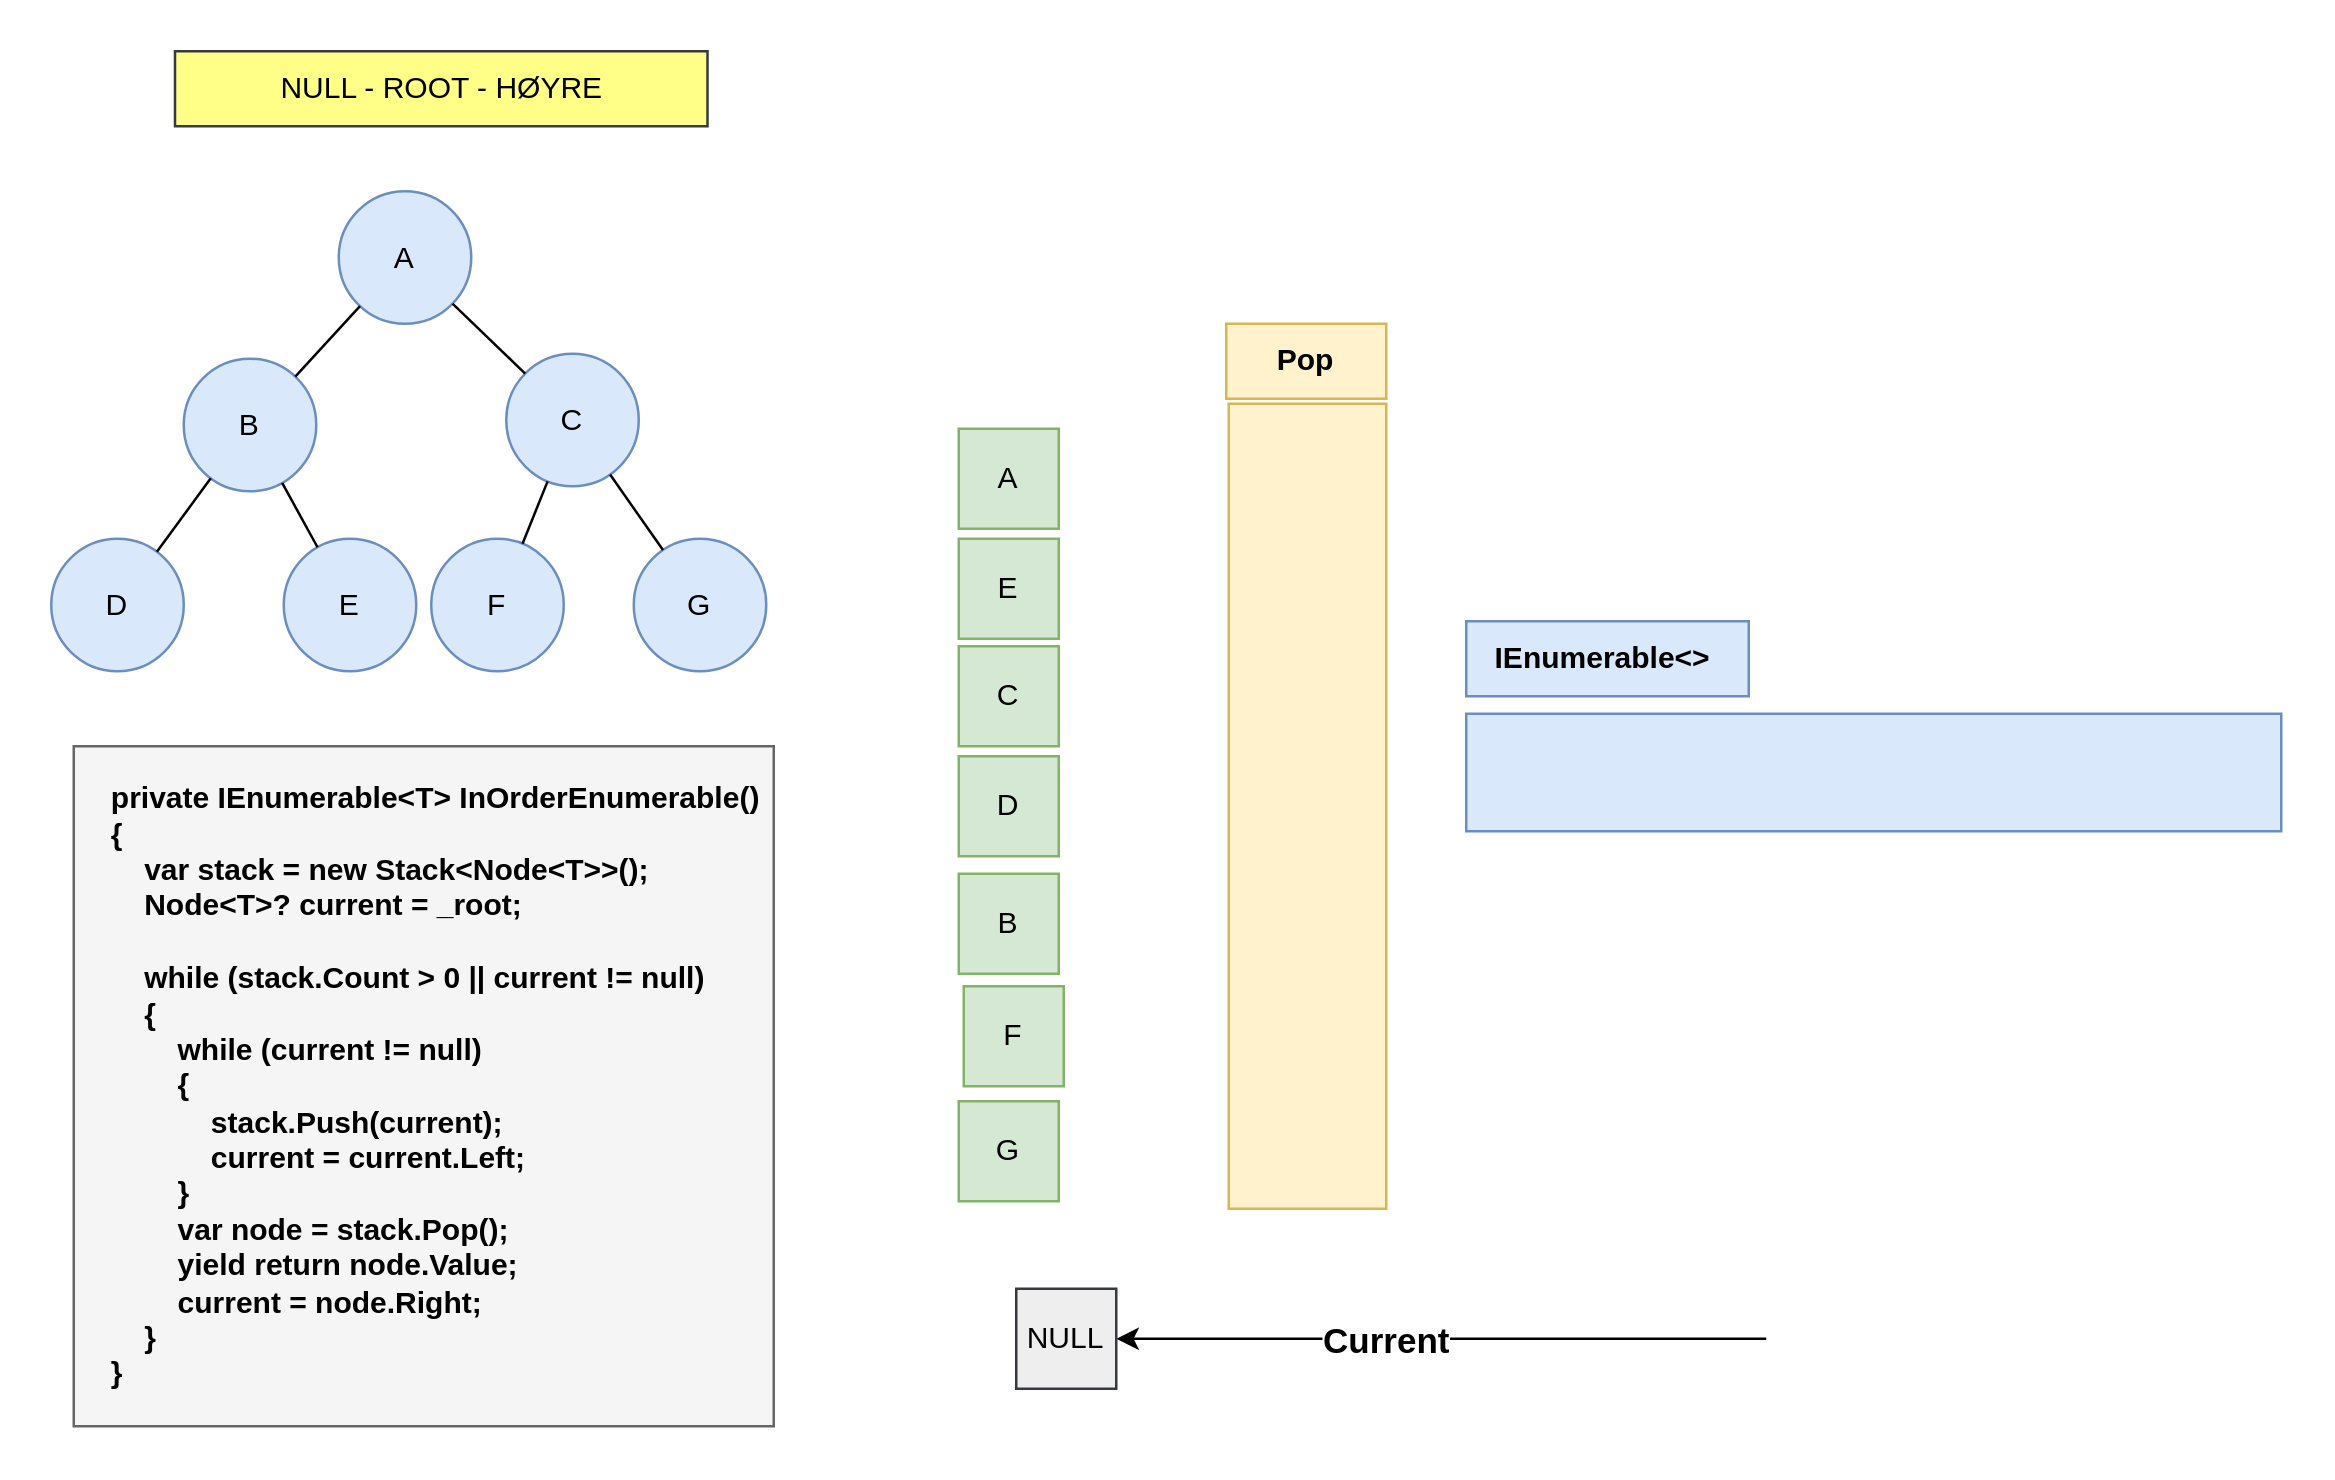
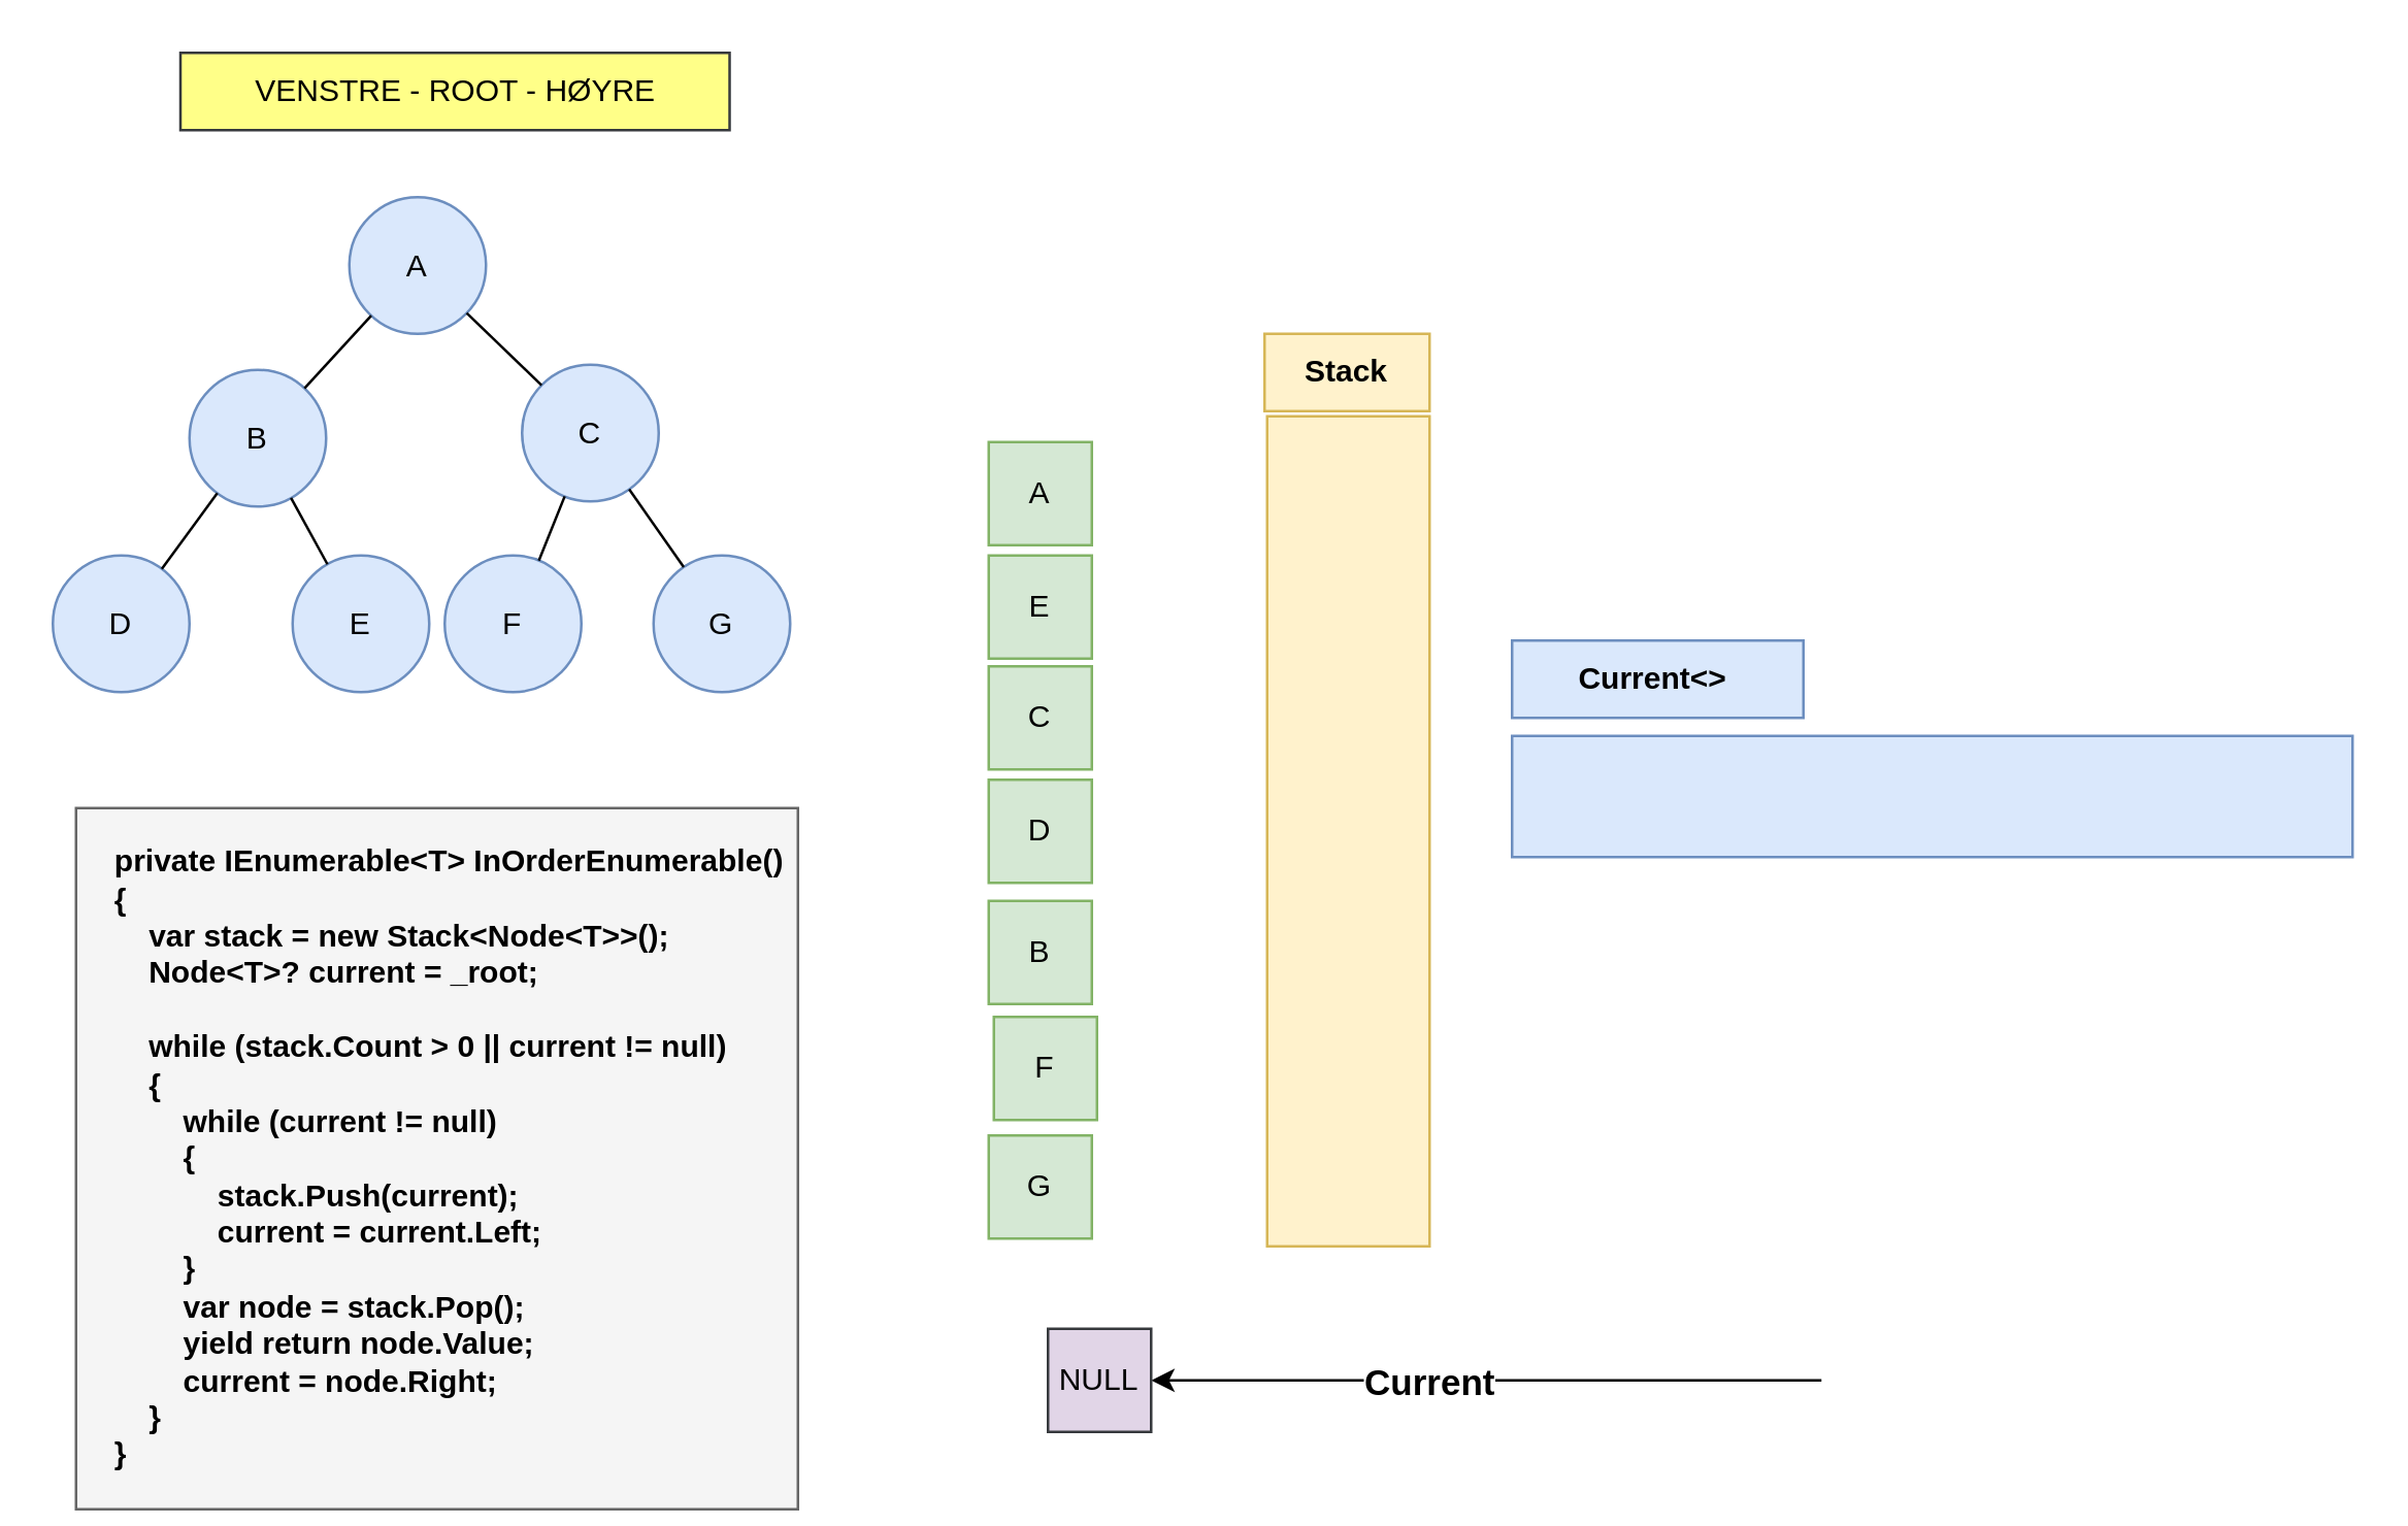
- <mxCell id="30" value="NULL - ROOT - HØYRE" style="text;html=1;align=center;verticalAlign=middle;whiteSpace=wrap;rounded=0;fillColor=#ffff88;strokeColor=#36393d;" parent="1" vertex="1"><mxGeometry x="69.5" y="20" width="213" height="30" as="geometry" /></mxCell>
+ <mxCell id="30" value="VENSTRE - ROOT - HØYRE" style="text;html=1;align=center;verticalAlign=middle;whiteSpace=wrap;rounded=0;fillColor=#ffff88;strokeColor=#36393d;" parent="1" vertex="1"><mxGeometry x="69.5" y="20" width="213" height="30" as="geometry" /></mxCell>
- <mxCell id="25" value="&lt;b&gt;Pop&lt;/b&gt;" style="text;html=1;align=center;verticalAlign=middle;whiteSpace=wrap;rounded=0;fillColor=#fff2cc;strokeColor=#d6b656;" parent="1" vertex="1"><mxGeometry x="490" y="129" width="64" height="30" as="geometry" /></mxCell>
+ <mxCell id="25" value="&lt;b&gt;Stack&lt;/b&gt;" style="text;html=1;align=center;verticalAlign=middle;whiteSpace=wrap;rounded=0;fillColor=#fff2cc;strokeColor=#d6b656;" parent="1" vertex="1"><mxGeometry x="490" y="129" width="64" height="30" as="geometry" /></mxCell>
- <mxCell id="26" value="&lt;b&gt;IEnumerable&amp;lt;&amp;gt;&amp;nbsp;&lt;/b&gt;" style="text;html=1;align=center;verticalAlign=middle;whiteSpace=wrap;rounded=0;fillColor=#dae8fc;strokeColor=#6c8ebf;" parent="1" vertex="1"><mxGeometry x="586" y="248" width="113" height="30" as="geometry" /></mxCell>
+ <mxCell id="26" value="&lt;b&gt;Current&amp;lt;&amp;gt;&amp;nbsp;&lt;/b&gt;" style="text;html=1;align=center;verticalAlign=middle;whiteSpace=wrap;rounded=0;fillColor=#dae8fc;strokeColor=#6c8ebf;" parent="1" vertex="1"><mxGeometry x="586" y="248" width="113" height="30" as="geometry" /></mxCell>
- <mxCell id="24" value="&lt;div&gt;&lt;font color=&quot;#000000&quot;&gt;&lt;b&gt;&amp;nbsp; &amp;nbsp; private IEnumerable&amp;lt;T&amp;gt; InOrderEnumerable()&lt;/b&gt;&lt;/font&gt;&lt;/div&gt;&lt;div&gt;&lt;font color=&quot;#000000&quot;&gt;&lt;b&gt;&amp;nbsp; &amp;nbsp; {&lt;/b&gt;&lt;/font&gt;&lt;/div&gt;&lt;div&gt;&lt;font color=&quot;#000000&quot;&gt;&lt;b&gt;&amp;nbsp; &amp;nbsp; &amp;nbsp; &amp;nbsp; var stack = new Stack&amp;lt;Node&amp;lt;T&amp;gt;&amp;gt;();&lt;/b&gt;&lt;/font&gt;&lt;/div&gt;&lt;div&gt;&lt;font color=&quot;#000000&quot;&gt;&lt;b&gt;&amp;nbsp; &amp;nbsp; &amp;nbsp; &amp;nbsp; Node&amp;lt;T&amp;gt;? current = _root;&lt;/b&gt;&lt;/font&gt;&lt;/div&gt;&lt;div&gt;&lt;font color=&quot;#000000&quot;&gt;&lt;b&gt;&lt;br&gt;&lt;/b&gt;&lt;/font&gt;&lt;/div&gt;&lt;div&gt;&lt;font color=&quot;#000000&quot;&gt;&lt;b&gt;&amp;nbsp; &amp;nbsp; &amp;nbsp; &amp;nbsp; while (stack.Count &amp;gt; 0 || current != null)&lt;/b&gt;&lt;/font&gt;&lt;/div&gt;&lt;div&gt;&lt;font color=&quot;#000000&quot;&gt;&lt;b&gt;&amp;nbsp; &amp;nbsp; &amp;nbsp; &amp;nbsp; {&lt;/b&gt;&lt;/font&gt;&lt;/div&gt;&lt;div&gt;&lt;font color=&quot;#000000&quot;&gt;&lt;b&gt;&amp;nbsp; &amp;nbsp; &amp;nbsp; &amp;nbsp; &amp;nbsp; &amp;nbsp; while (current != null)&lt;/b&gt;&lt;/font&gt;&lt;/div&gt;&lt;div&gt;&lt;font color=&quot;#000000&quot;&gt;&lt;b&gt;&amp;nbsp; &amp;nbsp; &amp;nbsp; &amp;nbsp; &amp;nbsp; &amp;nbsp; {&lt;/b&gt;&lt;/font&gt;&lt;/div&gt;&lt;div&gt;&lt;font color=&quot;#000000&quot;&gt;&lt;b&gt;&amp;nbsp; &amp;nbsp; &amp;nbsp; &amp;nbsp; &amp;nbsp; &amp;nbsp; &amp;nbsp; &amp;nbsp; stack.Push(current);&lt;/b&gt;&lt;/font&gt;&lt;/div&gt;&lt;div&gt;&lt;font color=&quot;#000000&quot;&gt;&lt;b&gt;&amp;nbsp; &amp;nbsp; &amp;nbsp; &amp;nbsp; &amp;nbsp; &amp;nbsp; &amp;nbsp; &amp;nbsp; current = current.Left;&lt;/b&gt;&lt;/font&gt;&lt;/div&gt;&lt;div&gt;&lt;font color=&quot;#000000&quot;&gt;&lt;b&gt;&amp;nbsp; &amp;nbsp; &amp;nbsp; &amp;nbsp; &amp;nbsp; &amp;nbsp; }&lt;/b&gt;&lt;/font&gt;&lt;/div&gt;&lt;div&gt;&lt;font color=&quot;#000000&quot;&gt;&lt;b&gt;&amp;nbsp; &amp;nbsp; &amp;nbsp; &amp;nbsp; &amp;nbsp; &amp;nbsp; var node = stack.Pop();&lt;/b&gt;&lt;/font&gt;&lt;/div&gt;&lt;div&gt;&lt;font color=&quot;#000000&quot;&gt;&lt;b&gt;&amp;nbsp; &amp;nbsp; &amp;nbsp; &amp;nbsp; &amp;nbsp; &amp;nbsp; yield return node.Value;&lt;/b&gt;&lt;/font&gt;&lt;/div&gt;&lt;div&gt;&lt;font color=&quot;#000000&quot;&gt;&lt;b&gt;&amp;nbsp; &amp;nbsp; &amp;nbsp; &amp;nbsp; &amp;nbsp; &amp;nbsp; current = node.Right;&lt;/b&gt;&lt;/font&gt;&lt;/div&gt;&lt;div&gt;&lt;font color=&quot;#000000&quot;&gt;&lt;b&gt;&amp;nbsp; &amp;nbsp; &amp;nbsp; &amp;nbsp; }&lt;/b&gt;&lt;/font&gt;&lt;/div&gt;&lt;div&gt;&lt;font color=&quot;#000000&quot;&gt;&lt;b&gt;&amp;nbsp; &amp;nbsp; }&lt;/b&gt;&lt;/font&gt;&lt;/div&gt;" style="text;html=1;align=left;verticalAlign=middle;whiteSpace=wrap;rounded=0;fillColor=#f5f5f5;fontColor=#333333;strokeColor=#666666;" parent="1" vertex="1"><mxGeometry x="29" y="298" width="280" height="272" as="geometry" /></mxCell>
+ <mxCell id="24" value="&lt;div&gt;&lt;font color=&quot;#000000&quot;&gt;&lt;b&gt;&amp;nbsp; &amp;nbsp; private IEnumerable&amp;lt;T&amp;gt; InOrderEnumerable()&lt;/b&gt;&lt;/font&gt;&lt;/div&gt;&lt;div&gt;&lt;font color=&quot;#000000&quot;&gt;&lt;b&gt;&amp;nbsp; &amp;nbsp; {&lt;/b&gt;&lt;/font&gt;&lt;/div&gt;&lt;div&gt;&lt;font color=&quot;#000000&quot;&gt;&lt;b&gt;&amp;nbsp; &amp;nbsp; &amp;nbsp; &amp;nbsp; var stack = new Stack&amp;lt;Node&amp;lt;T&amp;gt;&amp;gt;();&lt;/b&gt;&lt;/font&gt;&lt;/div&gt;&lt;div&gt;&lt;font color=&quot;#000000&quot;&gt;&lt;b&gt;&amp;nbsp; &amp;nbsp; &amp;nbsp; &amp;nbsp; Node&amp;lt;T&amp;gt;? current = _root;&lt;/b&gt;&lt;/font&gt;&lt;/div&gt;&lt;div&gt;&lt;font color=&quot;#000000&quot;&gt;&lt;b&gt;&lt;br&gt;&lt;/b&gt;&lt;/font&gt;&lt;/div&gt;&lt;div&gt;&lt;font color=&quot;#000000&quot;&gt;&lt;b&gt;&amp;nbsp; &amp;nbsp; &amp;nbsp; &amp;nbsp; while (stack.Count &amp;gt; 0 || current != null)&lt;/b&gt;&lt;/font&gt;&lt;/div&gt;&lt;div&gt;&lt;font color=&quot;#000000&quot;&gt;&lt;b&gt;&amp;nbsp; &amp;nbsp; &amp;nbsp; &amp;nbsp; {&lt;/b&gt;&lt;/font&gt;&lt;/div&gt;&lt;div&gt;&lt;font color=&quot;#000000&quot;&gt;&lt;b&gt;&amp;nbsp; &amp;nbsp; &amp;nbsp; &amp;nbsp; &amp;nbsp; &amp;nbsp; while (current != null)&lt;/b&gt;&lt;/font&gt;&lt;/div&gt;&lt;div&gt;&lt;font color=&quot;#000000&quot;&gt;&lt;b&gt;&amp;nbsp; &amp;nbsp; &amp;nbsp; &amp;nbsp; &amp;nbsp; &amp;nbsp; {&lt;/b&gt;&lt;/font&gt;&lt;/div&gt;&lt;div&gt;&lt;font color=&quot;#000000&quot;&gt;&lt;b&gt;&amp;nbsp; &amp;nbsp; &amp;nbsp; &amp;nbsp; &amp;nbsp; &amp;nbsp; &amp;nbsp; &amp;nbsp; stack.Push(current);&lt;/b&gt;&lt;/font&gt;&lt;/div&gt;&lt;div&gt;&lt;font color=&quot;#000000&quot;&gt;&lt;b&gt;&amp;nbsp; &amp;nbsp; &amp;nbsp; &amp;nbsp; &amp;nbsp; &amp;nbsp; &amp;nbsp; &amp;nbsp; current = current.Left;&lt;/b&gt;&lt;/font&gt;&lt;/div&gt;&lt;div&gt;&lt;font color=&quot;#000000&quot;&gt;&lt;b&gt;&amp;nbsp; &amp;nbsp; &amp;nbsp; &amp;nbsp; &amp;nbsp; &amp;nbsp; }&lt;/b&gt;&lt;/font&gt;&lt;/div&gt;&lt;div&gt;&lt;font color=&quot;#000000&quot;&gt;&lt;b&gt;&amp;nbsp; &amp;nbsp; &amp;nbsp; &amp;nbsp; &amp;nbsp; &amp;nbsp; var node = stack.Pop();&lt;/b&gt;&lt;/font&gt;&lt;/div&gt;&lt;div&gt;&lt;font color=&quot;#000000&quot;&gt;&lt;b&gt;&amp;nbsp; &amp;nbsp; &amp;nbsp; &amp;nbsp; &amp;nbsp; &amp;nbsp; yield return node.Value;&lt;/b&gt;&lt;/font&gt;&lt;/div&gt;&lt;div&gt;&lt;font color=&quot;#000000&quot;&gt;&lt;b&gt;&amp;nbsp; &amp;nbsp; &amp;nbsp; &amp;nbsp; &amp;nbsp; &amp;nbsp; current = node.Right;&lt;/b&gt;&lt;/font&gt;&lt;/div&gt;&lt;div&gt;&lt;font color=&quot;#000000&quot;&gt;&lt;b&gt;&amp;nbsp; &amp;nbsp; &amp;nbsp; &amp;nbsp; }&lt;/b&gt;&lt;/font&gt;&lt;/div&gt;&lt;div&gt;&lt;font color=&quot;#000000&quot;&gt;&lt;b&gt;&amp;nbsp; &amp;nbsp; }&lt;/b&gt;&lt;/font&gt;&lt;/div&gt;" style="text;html=1;align=left;verticalAlign=middle;whiteSpace=wrap;rounded=0;fillColor=#f5f5f5;fontColor=#333333;strokeColor=#666666;" parent="1" vertex="1"><mxGeometry x="29" y="313" width="280" height="272" as="geometry" /></mxCell>
- <mxCell id="29" value="NULL" style="whiteSpace=wrap;html=1;aspect=fixed;fillColor=#eeeeee;strokeColor=#36393d;" parent="1" vertex="1"><mxGeometry x="406" y="515" width="40" height="40" as="geometry" /></mxCell>
+ <mxCell id="29" value="NULL" style="whiteSpace=wrap;html=1;aspect=fixed;fillColor=#e1d5e7;strokeColor=#36393d;" parent="1" vertex="1"><mxGeometry x="406" y="515" width="40" height="40" as="geometry" /></mxCell>
